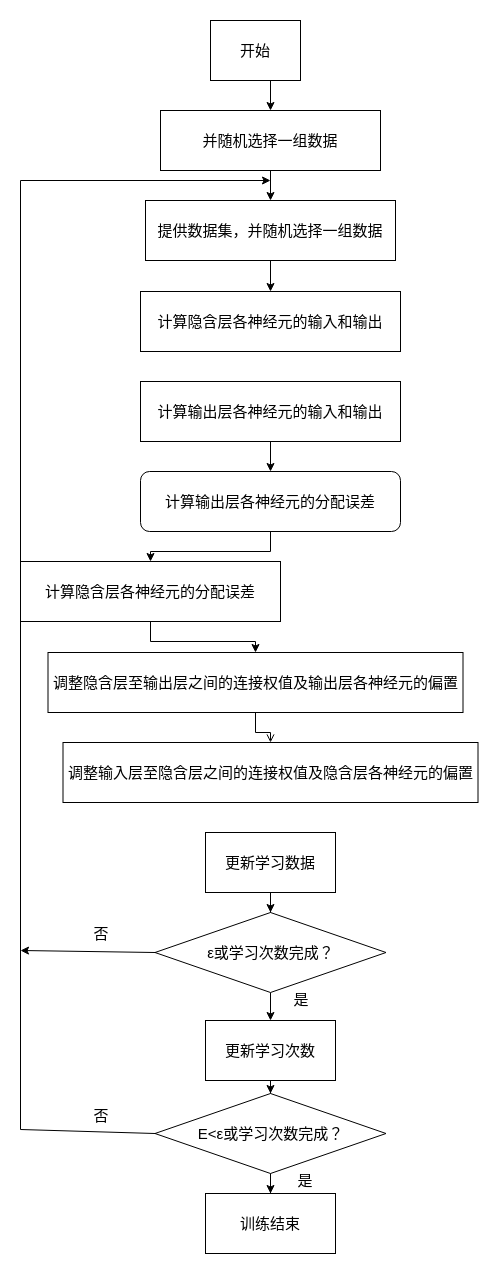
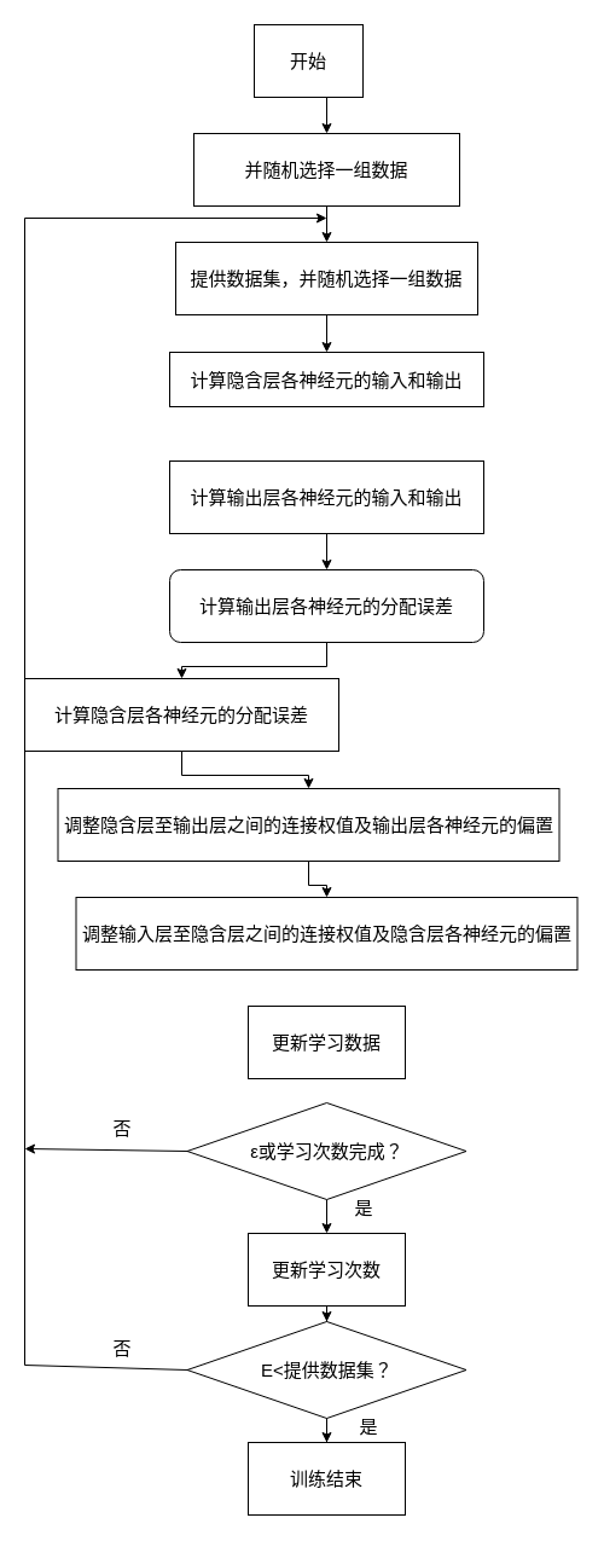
- <mxCell id="8" value="计算隐含层各神经元的输入和输出" style="rounded=0;whiteSpace=wrap;html=1;fontSize=15;" vertex="1" parent="1"><mxGeometry x="140" y="291" width="260" height="60" as="geometry" /></mxCell>
+ <mxCell id="8" value="计算隐含层各神经元的输入和输出" style="rounded=0;whiteSpace=wrap;html=1;fontSize=15;" vertex="1" parent="1"><mxGeometry x="140" y="291" width="260" height="45" as="geometry" /></mxCell>
- <mxCell id="20" value="" style="edgeStyle=orthogonalEdgeStyle;rounded=0;orthogonalLoop=1;jettySize=auto;html=1;endArrow=open;" edge="1" parent="1" source="21" target="23"><mxGeometry relative="1" as="geometry" /></mxCell>
+ <mxCell id="20" value="" style="edgeStyle=orthogonalEdgeStyle;rounded=0;orthogonalLoop=1;jettySize=auto;html=1;" edge="1" parent="1" source="21" target="23"><mxGeometry relative="1" as="geometry" /></mxCell>
- <mxCell id="24" value="" style="edgeStyle=orthogonalEdgeStyle;rounded=0;orthogonalLoop=1;jettySize=auto;html=1;" edge="1" parent="1" source="26" target="7"><mxGeometry relative="1" as="geometry" /></mxCell>
- <mxCell id="31" value="E&amp;lt;ε或学习次数完成？" style="rhombus;whiteSpace=wrap;html=1;fontSize=15;" vertex="1" parent="1"><mxGeometry x="154.5" y="1093" width="231" height="80" as="geometry" /></mxCell>
+ <mxCell id="31" value="E&amp;lt;提供数据集？" style="rhombus;whiteSpace=wrap;html=1;fontSize=15;" vertex="1" parent="1"><mxGeometry x="154.5" y="1093" width="231" height="80" as="geometry" /></mxCell>
